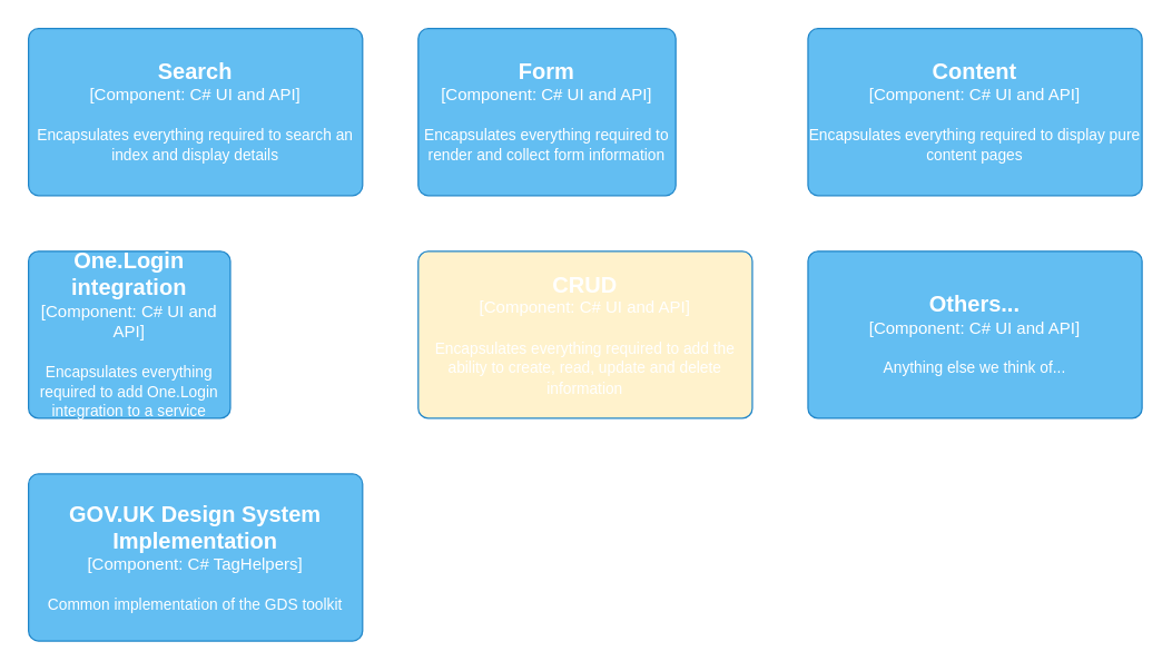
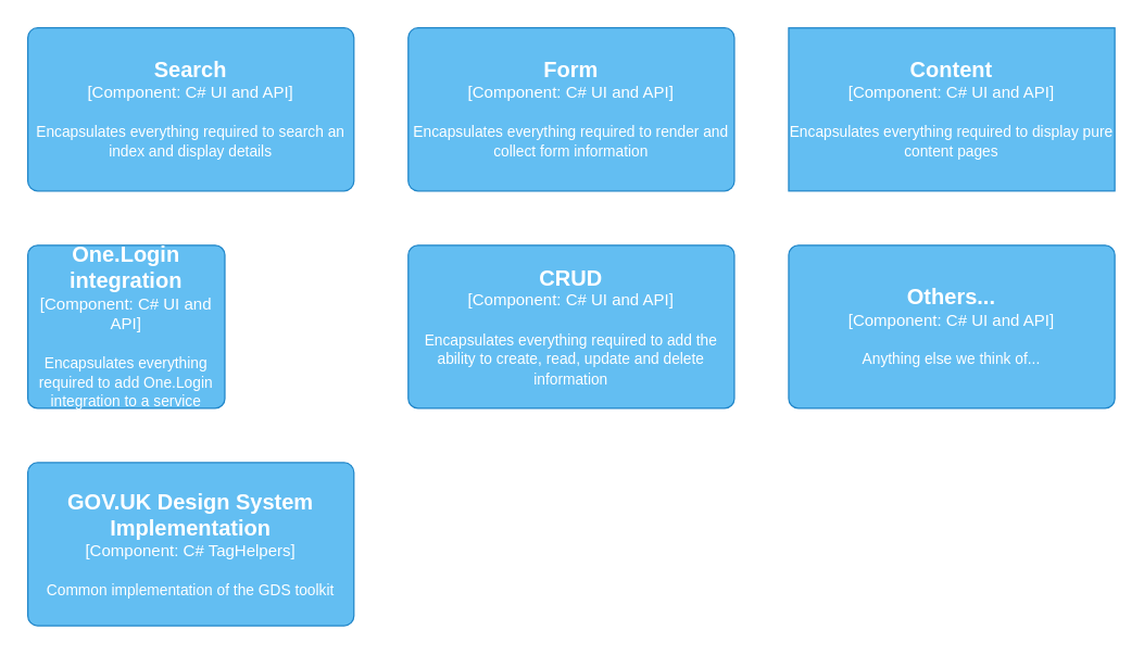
- <mxCell id="3" value="&lt;font style=&quot;font-size: 16px&quot;&gt;&lt;b&gt;Form&lt;/b&gt;&lt;/font&gt;&lt;div&gt;[Component: C# UI and API]&lt;/div&gt;&lt;br&gt;&lt;div&gt;&lt;font style=&quot;font-size: 11px&quot;&gt;Encapsulates everything required to render and collect form information&lt;/font&gt;&lt;/div&gt;" style="rounded=1;whiteSpace=wrap;html=1;labelBackgroundColor=none;fillColor=#63BEF2;fontColor=#ffffff;align=center;arcSize=6;strokeColor=#2086C9;metaEdit=1;resizable=0;points=[[0.25,0,0],[0.5,0,0],[0.75,0,0],[1,0.25,0],[1,0.5,0],[1,0.75,0],[0.75,1,0],[0.5,1,0],[0.25,1,0],[0,0.75,0],[0,0.5,0],[0,0.25,0]];" vertex="1" parent="1"><mxGeometry x="300" y="20" width="185" height="120" as="geometry" /></mxCell>
+ <mxCell id="3" value="&lt;font style=&quot;font-size: 16px&quot;&gt;&lt;b&gt;Form&lt;/b&gt;&lt;/font&gt;&lt;div&gt;[Component: C# UI and API]&lt;/div&gt;&lt;br&gt;&lt;div&gt;&lt;font style=&quot;font-size: 11px&quot;&gt;Encapsulates everything required to render and collect form information&lt;/font&gt;&lt;/div&gt;" style="rounded=1;whiteSpace=wrap;html=1;labelBackgroundColor=none;fillColor=#63BEF2;fontColor=#ffffff;align=center;arcSize=6;strokeColor=#2086C9;metaEdit=1;resizable=0;points=[[0.25,0,0],[0.5,0,0],[0.75,0,0],[1,0.25,0],[1,0.5,0],[1,0.75,0],[0.75,1,0],[0.5,1,0],[0.25,1,0],[0,0.75,0],[0,0.5,0],[0,0.25,0]];" vertex="1" parent="1"><mxGeometry x="300" y="20" width="240" height="120" as="geometry" /></mxCell>
- <mxCell id="4" value="&lt;font style=&quot;font-size: 16px&quot;&gt;&lt;b&gt;Content&lt;/b&gt;&lt;/font&gt;&lt;div&gt;[Component: C# UI and API]&lt;/div&gt;&lt;br&gt;&lt;div&gt;&lt;font style=&quot;font-size: 11px&quot;&gt;Encapsulates everything required to display pure content pages&lt;/font&gt;&lt;/div&gt;" style="rounded=1;whiteSpace=wrap;html=1;labelBackgroundColor=none;fillColor=#63BEF2;fontColor=#ffffff;align=center;arcSize=6;strokeColor=#2086C9;metaEdit=1;resizable=0;points=[[0.25,0,0],[0.5,0,0],[0.75,0,0],[1,0.25,0],[1,0.5,0],[1,0.75,0],[0.75,1,0],[0.5,1,0],[0.25,1,0],[0,0.75,0],[0,0.5,0],[0,0.25,0]];" vertex="1" parent="1"><mxGeometry x="580" y="20" width="240" height="120" as="geometry" /></mxCell>
+ <mxCell id="4" value="&lt;font style=&quot;font-size: 16px&quot;&gt;&lt;b&gt;Content&lt;/b&gt;&lt;/font&gt;&lt;div&gt;[Component: C# UI and API]&lt;/div&gt;&lt;br&gt;&lt;div&gt;&lt;font style=&quot;font-size: 11px&quot;&gt;Encapsulates everything required to display pure content pages&lt;/font&gt;&lt;/div&gt;" style="whiteSpace=wrap;html=1;labelBackgroundColor=none;fillColor=#63BEF2;fontColor=#ffffff;align=center;arcSize=6;strokeColor=#2086C9;metaEdit=1;resizable=0;points=[[0.25,0,0],[0.5,0,0],[0.75,0,0],[1,0.25,0],[1,0.5,0],[1,0.75,0],[0.75,1,0],[0.5,1,0],[0.25,1,0],[0,0.75,0],[0,0.5,0],[0,0.25,0]];rounded=0;" vertex="1" parent="1"><mxGeometry x="580" y="20" width="240" height="120" as="geometry" /></mxCell>
- <mxCell id="6" value="&lt;font style=&quot;font-size: 16px&quot;&gt;&lt;b&gt;CRUD&lt;/b&gt;&lt;/font&gt;&lt;div&gt;[Component: C# UI and API]&lt;/div&gt;&lt;br&gt;&lt;div&gt;&lt;font style=&quot;font-size: 11px&quot;&gt;Encapsulates everything required to add the ability to create, read, update and delete information&lt;/font&gt;&lt;/div&gt;" style="rounded=1;whiteSpace=wrap;html=1;labelBackgroundColor=none;fillColor=#fff2cc;fontColor=#ffffff;align=center;arcSize=6;strokeColor=#2086C9;metaEdit=1;resizable=0;points=[[0.25,0,0],[0.5,0,0],[0.75,0,0],[1,0.25,0],[1,0.5,0],[1,0.75,0],[0.75,1,0],[0.5,1,0],[0.25,1,0],[0,0.75,0],[0,0.5,0],[0,0.25,0]];" vertex="1" parent="1"><mxGeometry x="300" y="180" width="240" height="120" as="geometry" /></mxCell>
+ <mxCell id="6" value="&lt;font style=&quot;font-size: 16px&quot;&gt;&lt;b&gt;CRUD&lt;/b&gt;&lt;/font&gt;&lt;div&gt;[Component: C# UI and API]&lt;/div&gt;&lt;br&gt;&lt;div&gt;&lt;font style=&quot;font-size: 11px&quot;&gt;Encapsulates everything required to add the ability to create, read, update and delete information&lt;/font&gt;&lt;/div&gt;" style="rounded=1;whiteSpace=wrap;html=1;labelBackgroundColor=none;fillColor=#63BEF2;fontColor=#ffffff;align=center;arcSize=6;strokeColor=#2086C9;metaEdit=1;resizable=0;points=[[0.25,0,0],[0.5,0,0],[0.75,0,0],[1,0.25,0],[1,0.5,0],[1,0.75,0],[0.75,1,0],[0.5,1,0],[0.25,1,0],[0,0.75,0],[0,0.5,0],[0,0.25,0]];" vertex="1" parent="1"><mxGeometry x="300" y="180" width="240" height="120" as="geometry" /></mxCell>
